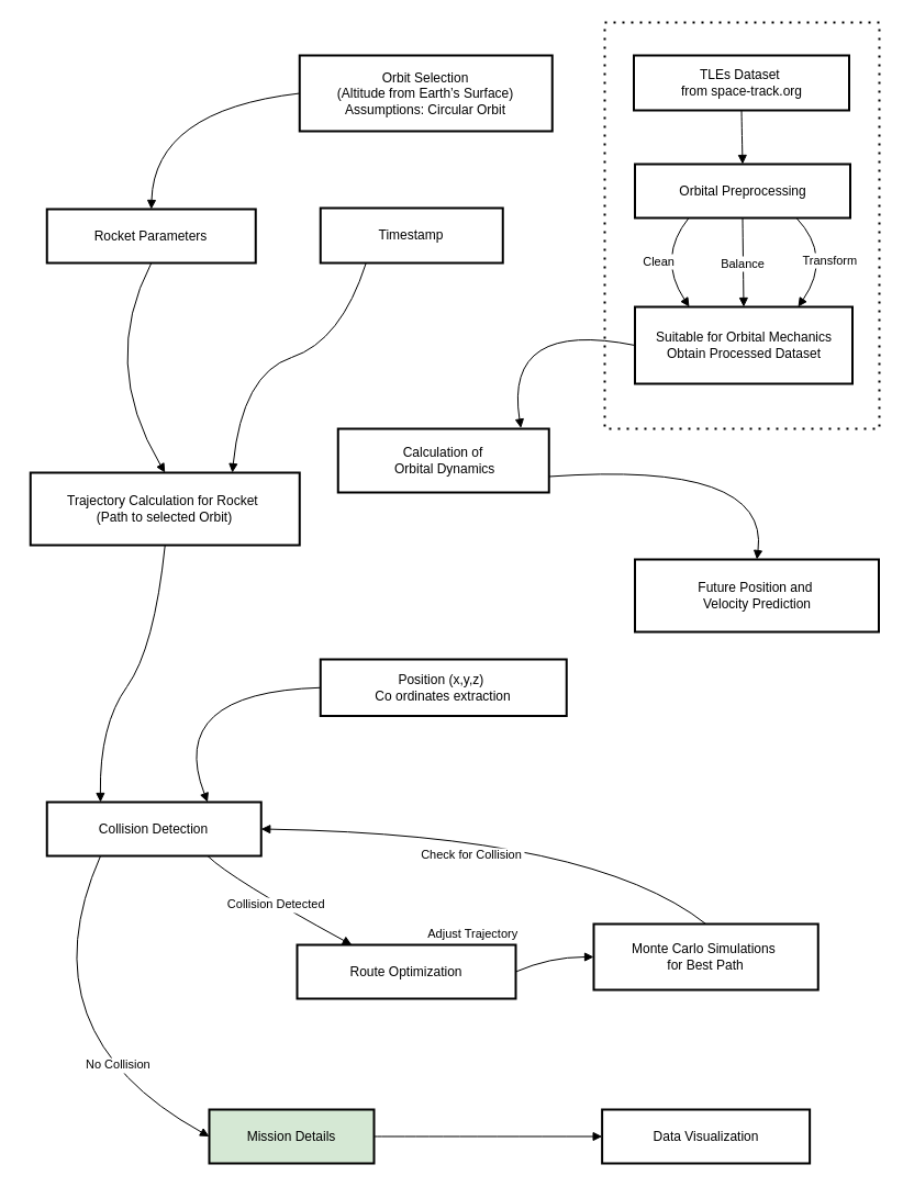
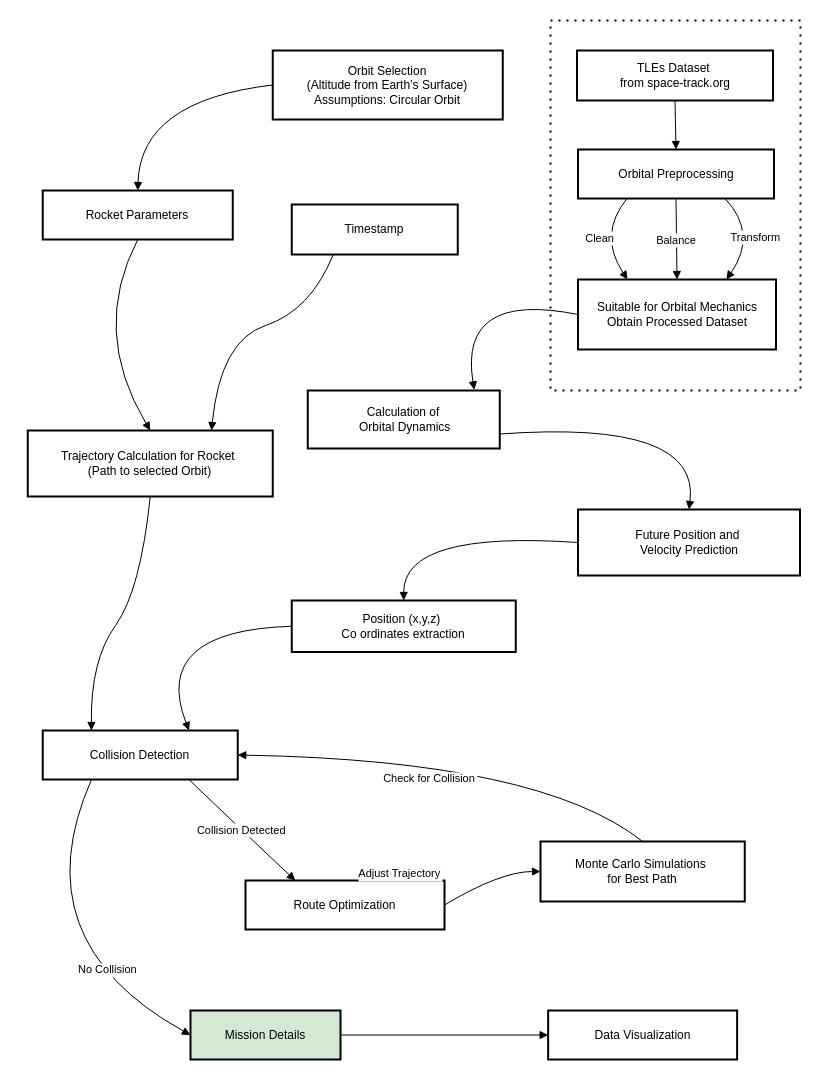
- <mxCell id="33" value="Timestamp" style="whiteSpace=wrap;strokeWidth=2;" vertex="1" parent="1"><mxGeometry x="291.25" y="189" width="166" height="50" as="geometry" /></mxCell>
+ <mxCell id="33" value="Timestamp" style="whiteSpace=wrap;strokeWidth=2;" vertex="1" parent="1"><mxGeometry x="291.25" y="204" width="166" height="50" as="geometry" /></mxCell>
+ <mxCell id="22" value="" style="curved=1;startArrow=none;endArrow=block;exitX=0;exitY=0.5;entryX=0.5;entryY=0;rounded=0;entryDx=0;entryDy=0;exitDx=0;exitDy=0;" parent="1" source="9" target="10" edge="1"><mxGeometry relative="1" as="geometry"><Array as="points"><mxPoint x="403" y="530" /></Array></mxGeometry></mxCell>
- <mxCell id="12" value="Route Optimization" style="whiteSpace=wrap;strokeWidth=2;" parent="1" vertex="1"><mxGeometry x="270" y="860" width="199" height="49" as="geometry" /></mxCell>
+ <mxCell id="12" value="Route Optimization" style="whiteSpace=wrap;strokeWidth=2;" parent="1" vertex="1"><mxGeometry x="245" y="880" width="199" height="49" as="geometry" /></mxCell>
